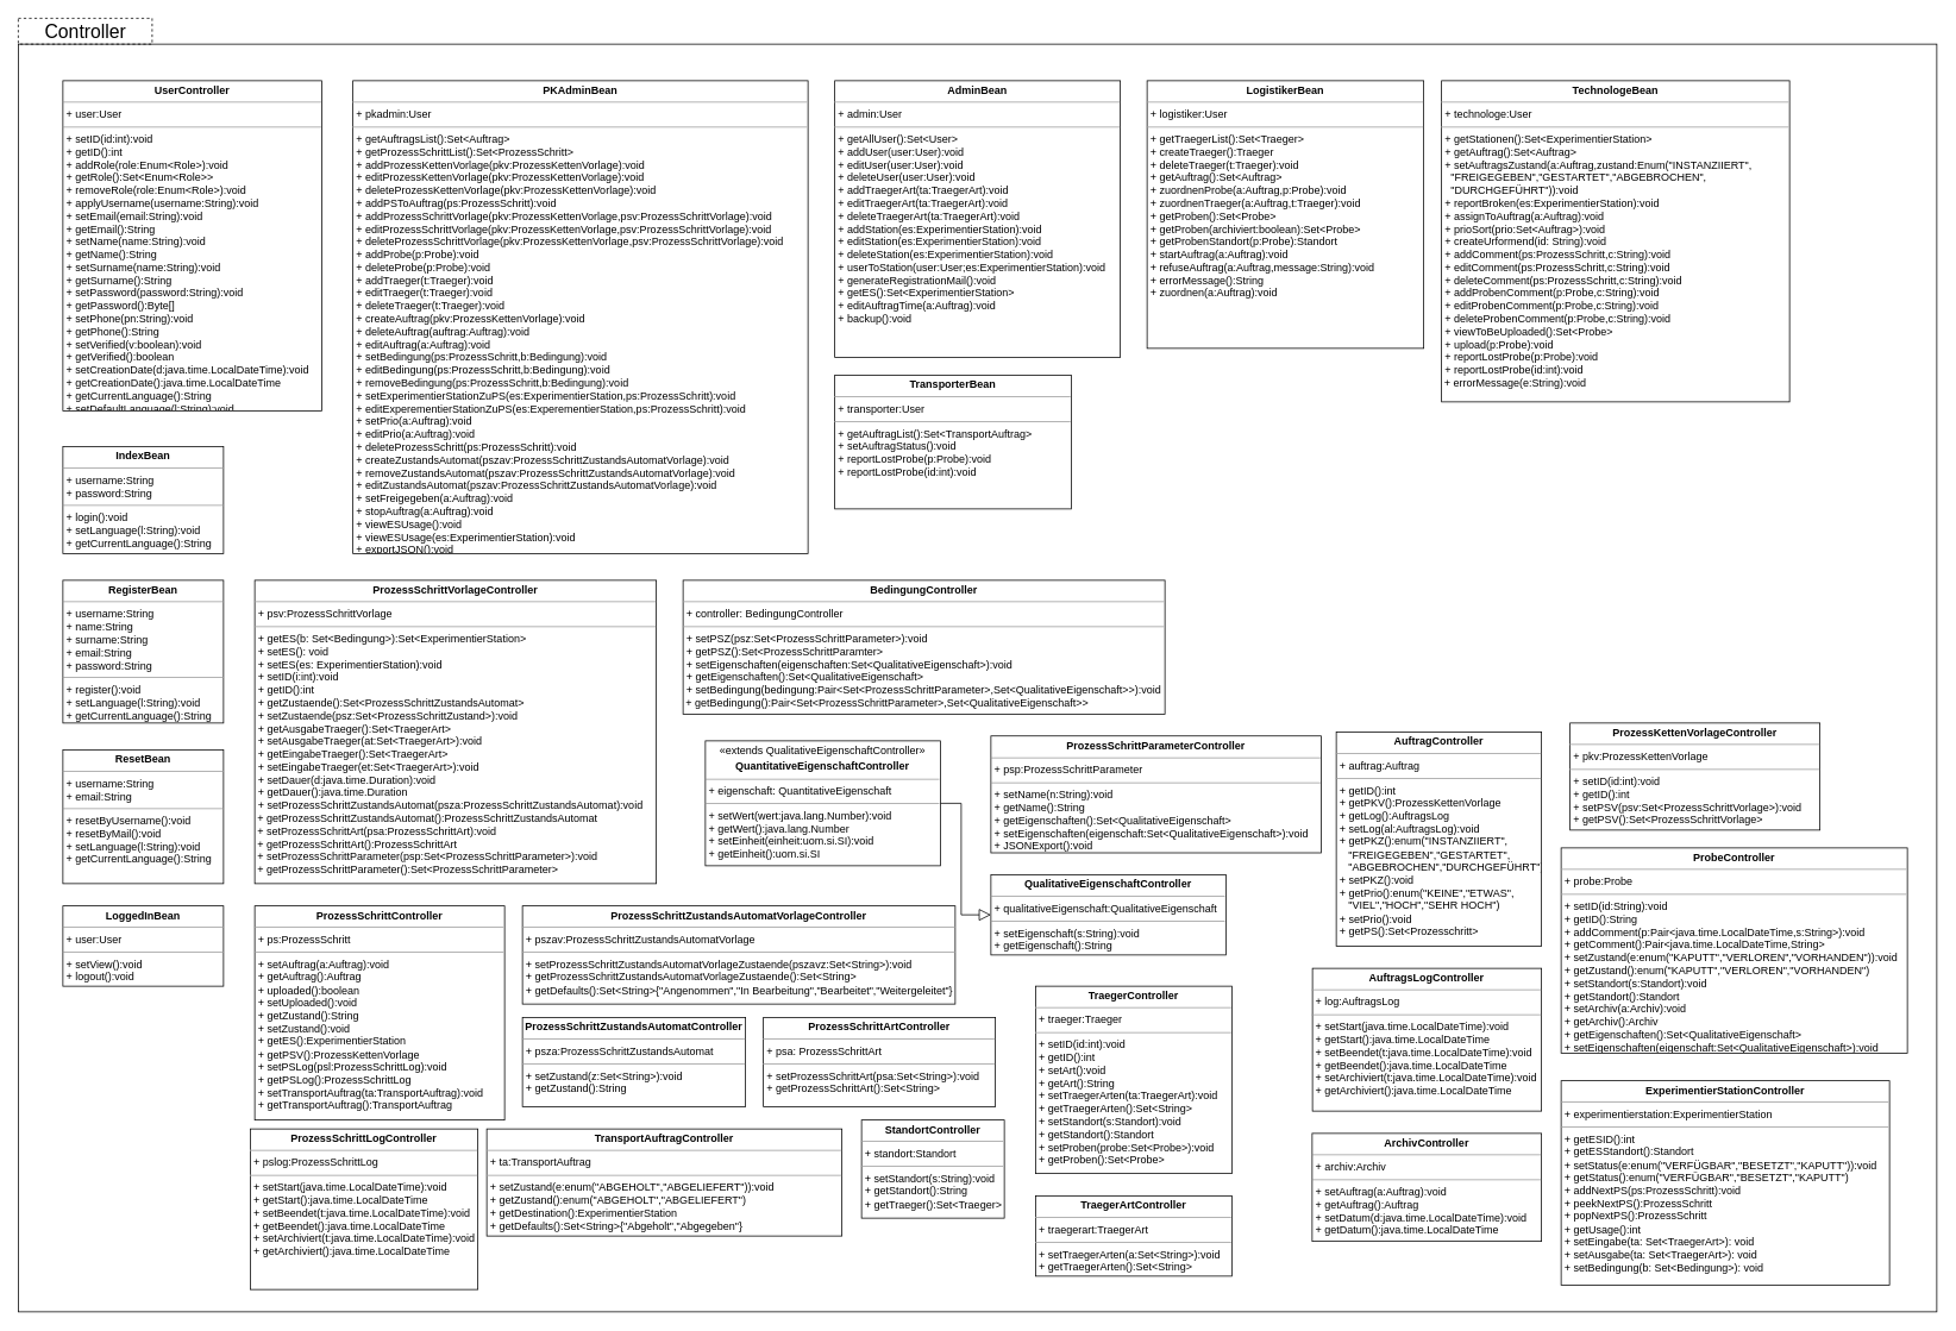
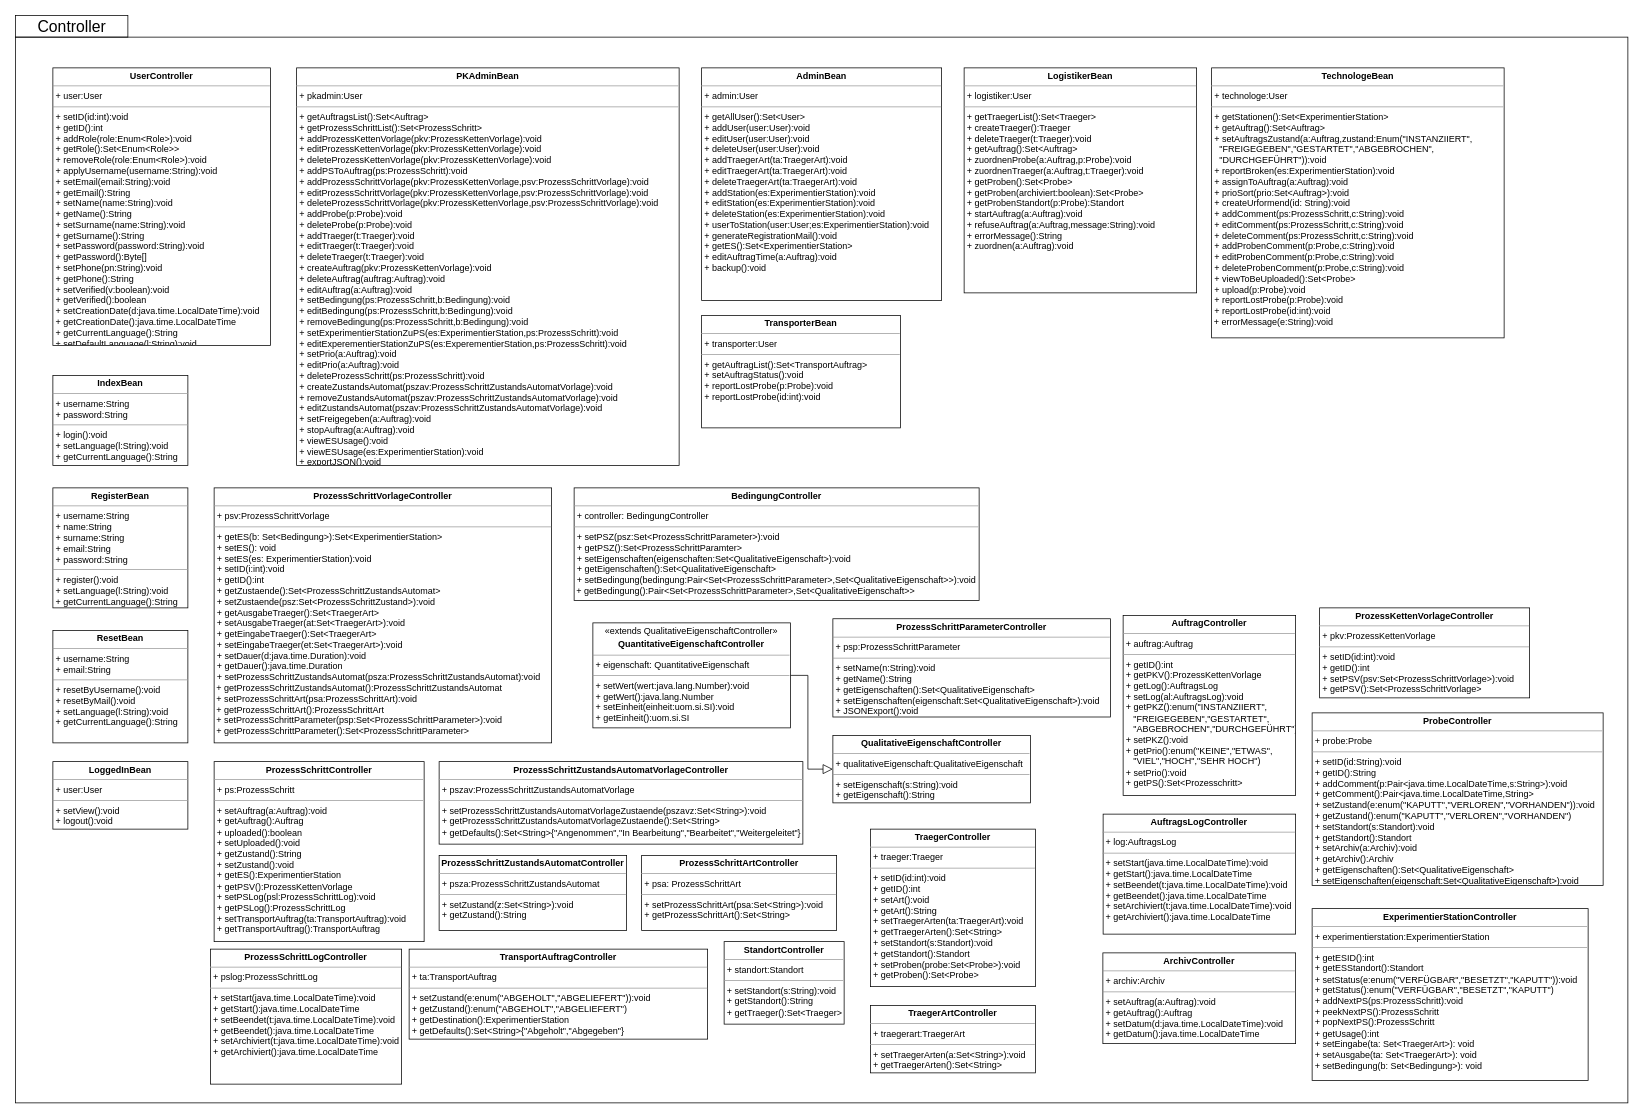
- <mxCell id="34" value="&lt;font style=&quot;font-size: 21px&quot;&gt;Controller&lt;/font&gt;" style="html=1;fillColor=none;gradientColor=none;dashed=1;" parent="1" vertex="1"><mxGeometry x="20" y="20" width="150" height="29" as="geometry" /></mxCell>
+ <mxCell id="34" value="&lt;font style=&quot;font-size: 21px&quot;&gt;Controller&lt;/font&gt;" style="html=1;fillColor=none;gradientColor=none;" parent="1" vertex="1"><mxGeometry x="20" y="20" width="150" height="29" as="geometry" /></mxCell>
